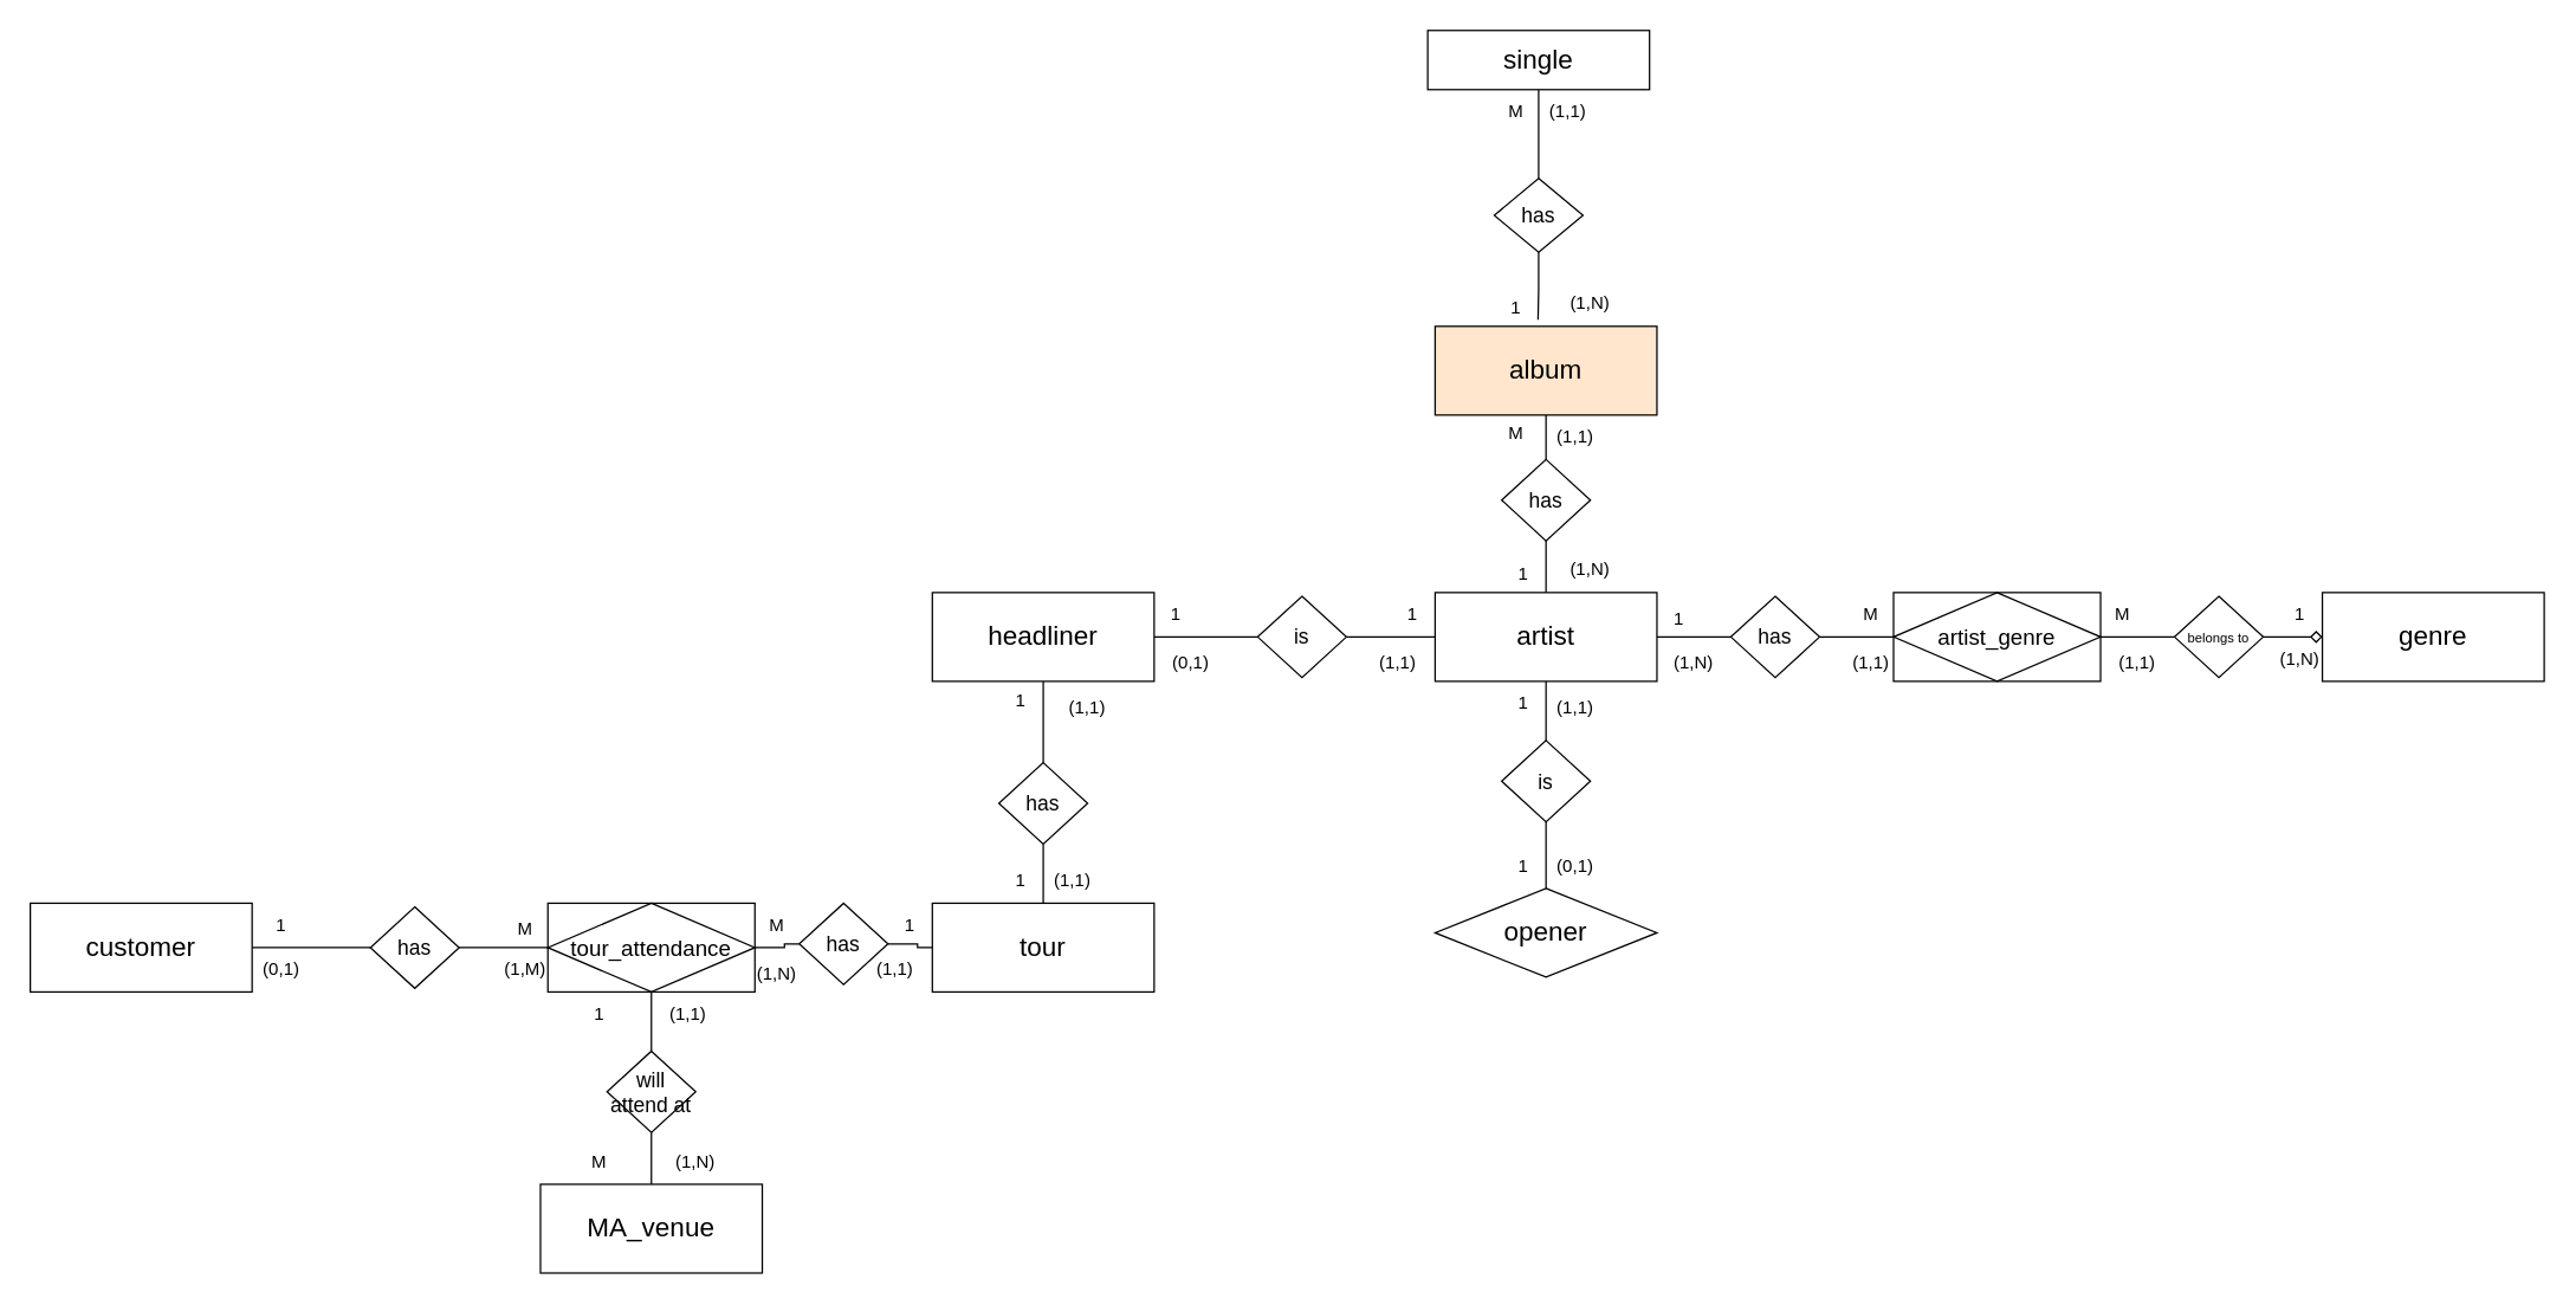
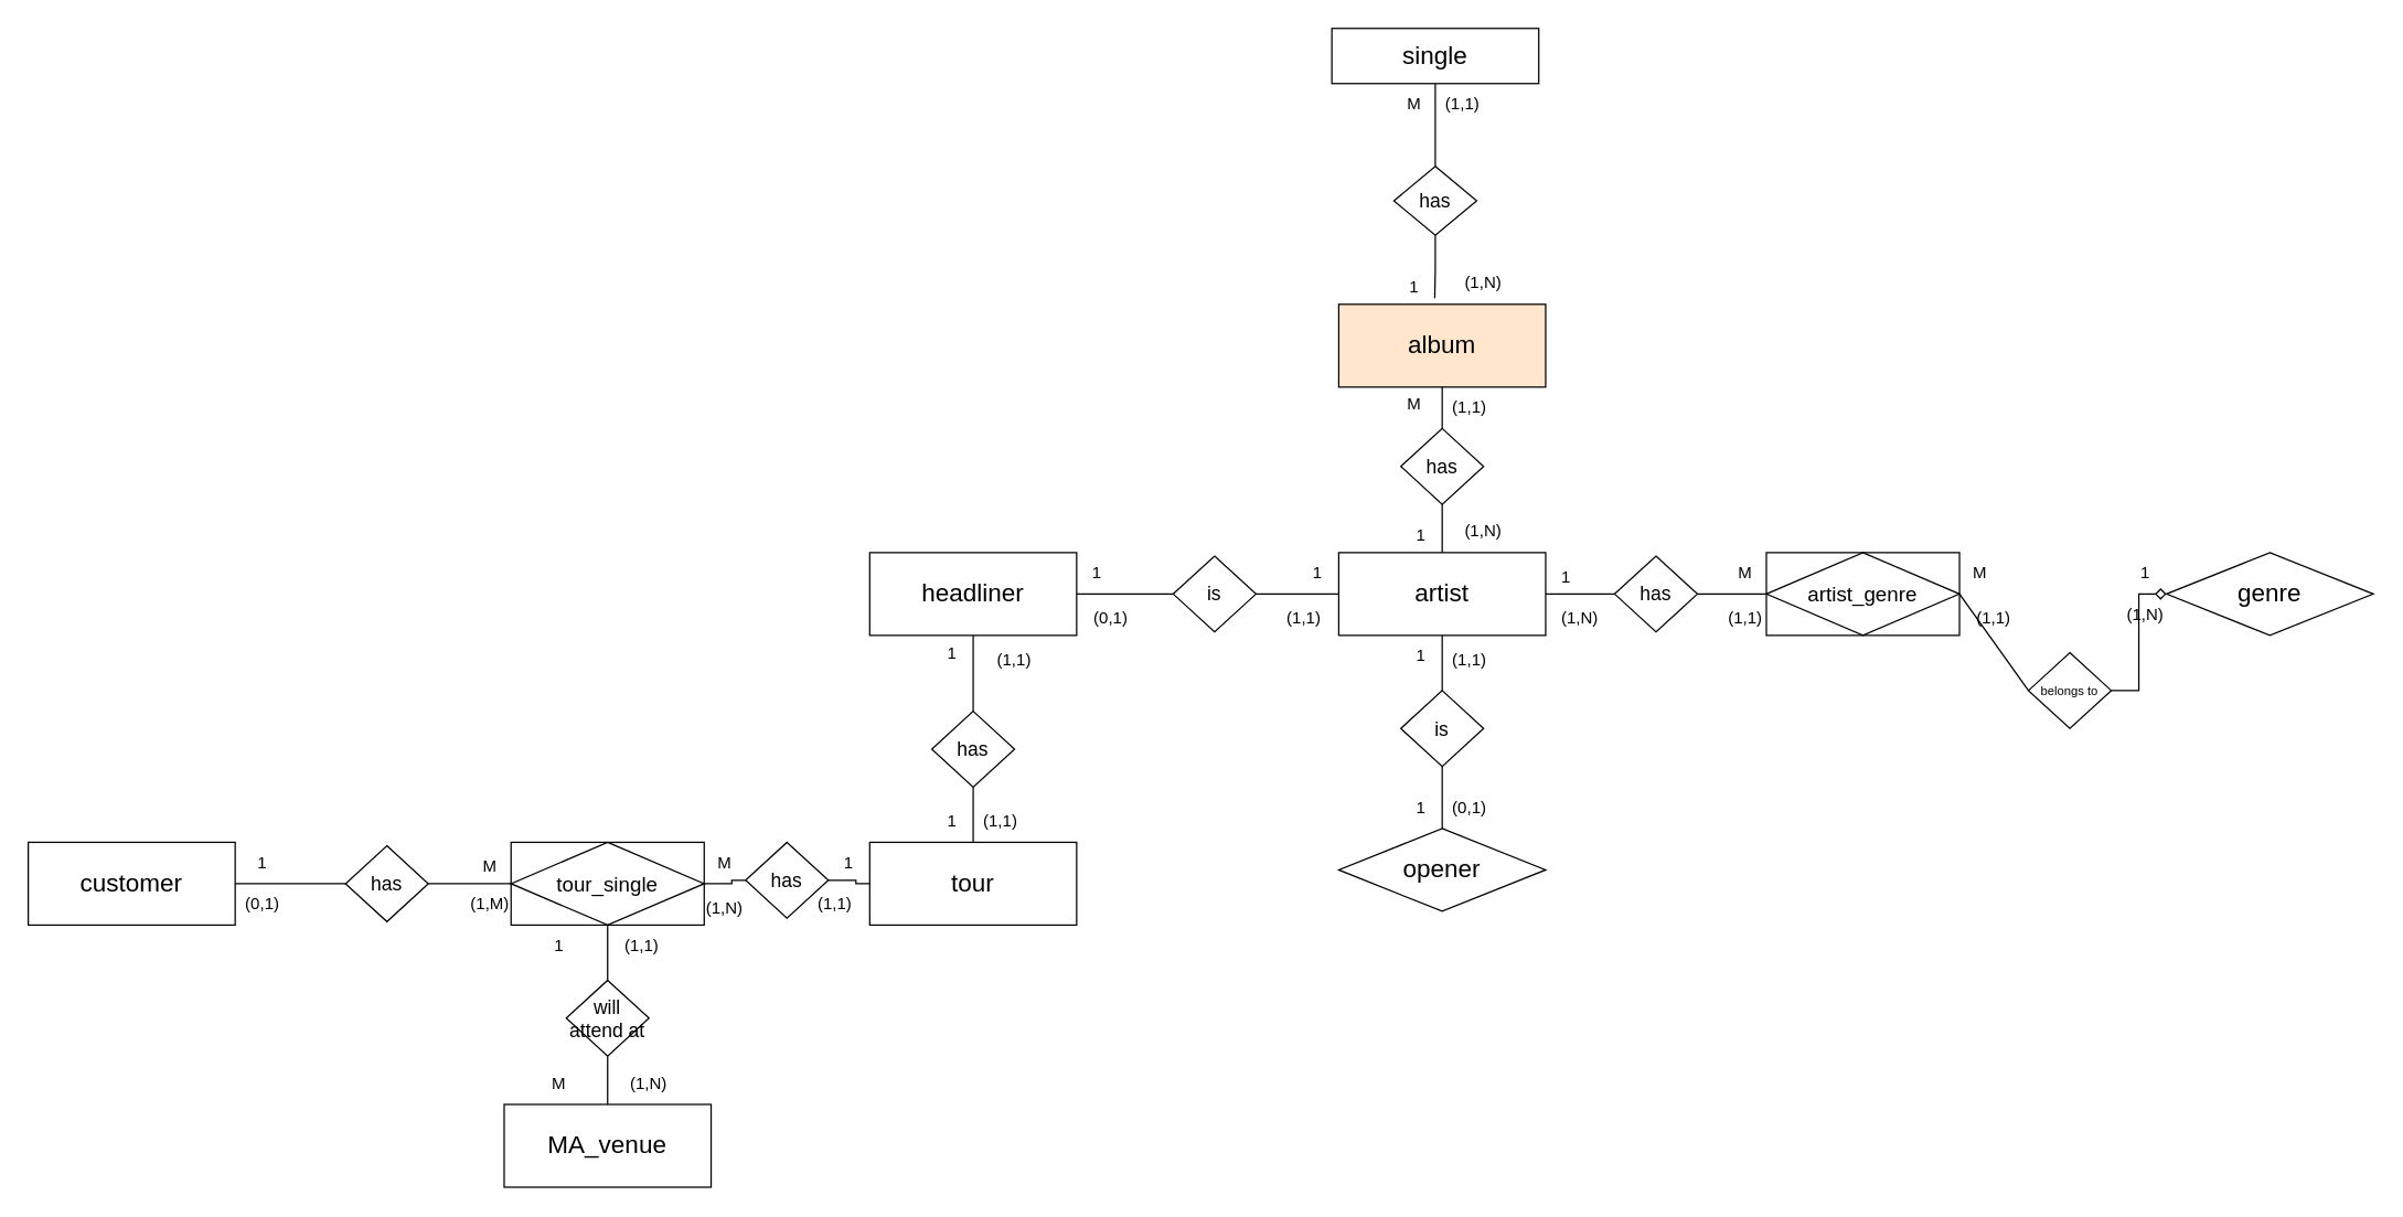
- <mxCell id="23" value="&lt;font style=&quot;font-size: 9px;&quot;&gt;belongs to&lt;/font&gt;" style="rhombus;whiteSpace=wrap;html=1;" parent="1" vertex="1"><mxGeometry x="1470" y="402.5" width="60" height="55" as="geometry" /></mxCell>
+ <mxCell id="23" value="&lt;font style=&quot;font-size: 9px;&quot;&gt;belongs to&lt;/font&gt;" style="rhombus;whiteSpace=wrap;html=1;" parent="1" vertex="1"><mxGeometry x="1470" y="472.5" width="60" height="55" as="geometry" /></mxCell>
- <mxCell id="10" value="&lt;font style=&quot;font-size: 18px;&quot;&gt;genre&lt;/font&gt;" style="rounded=0;whiteSpace=wrap;html=1;" parent="1" vertex="1"><mxGeometry x="1570" y="400" width="150" height="60" as="geometry" /></mxCell>
+ <mxCell id="10" value="&lt;font style=&quot;font-size: 18px;&quot;&gt;genre&lt;/font&gt;" style="rhombus;whiteSpace=wrap;html=1;" parent="1" vertex="1"><mxGeometry x="1570" y="400" width="150" height="60" as="geometry" /></mxCell>
- <mxCell id="74" value="&lt;font style=&quot;font-size: 15px;&quot;&gt;tour_attendance&lt;/font&gt;" style="shape=associativeEntity;whiteSpace=wrap;html=1;align=center;" parent="1" vertex="1"><mxGeometry x="370" y="610" width="140" height="60" as="geometry" /></mxCell>
+ <mxCell id="74" value="&lt;font style=&quot;font-size: 15px;&quot;&gt;tour_single&lt;/font&gt;" style="shape=associativeEntity;whiteSpace=wrap;html=1;align=center;" parent="1" vertex="1"><mxGeometry x="370" y="610" width="140" height="60" as="geometry" /></mxCell>
